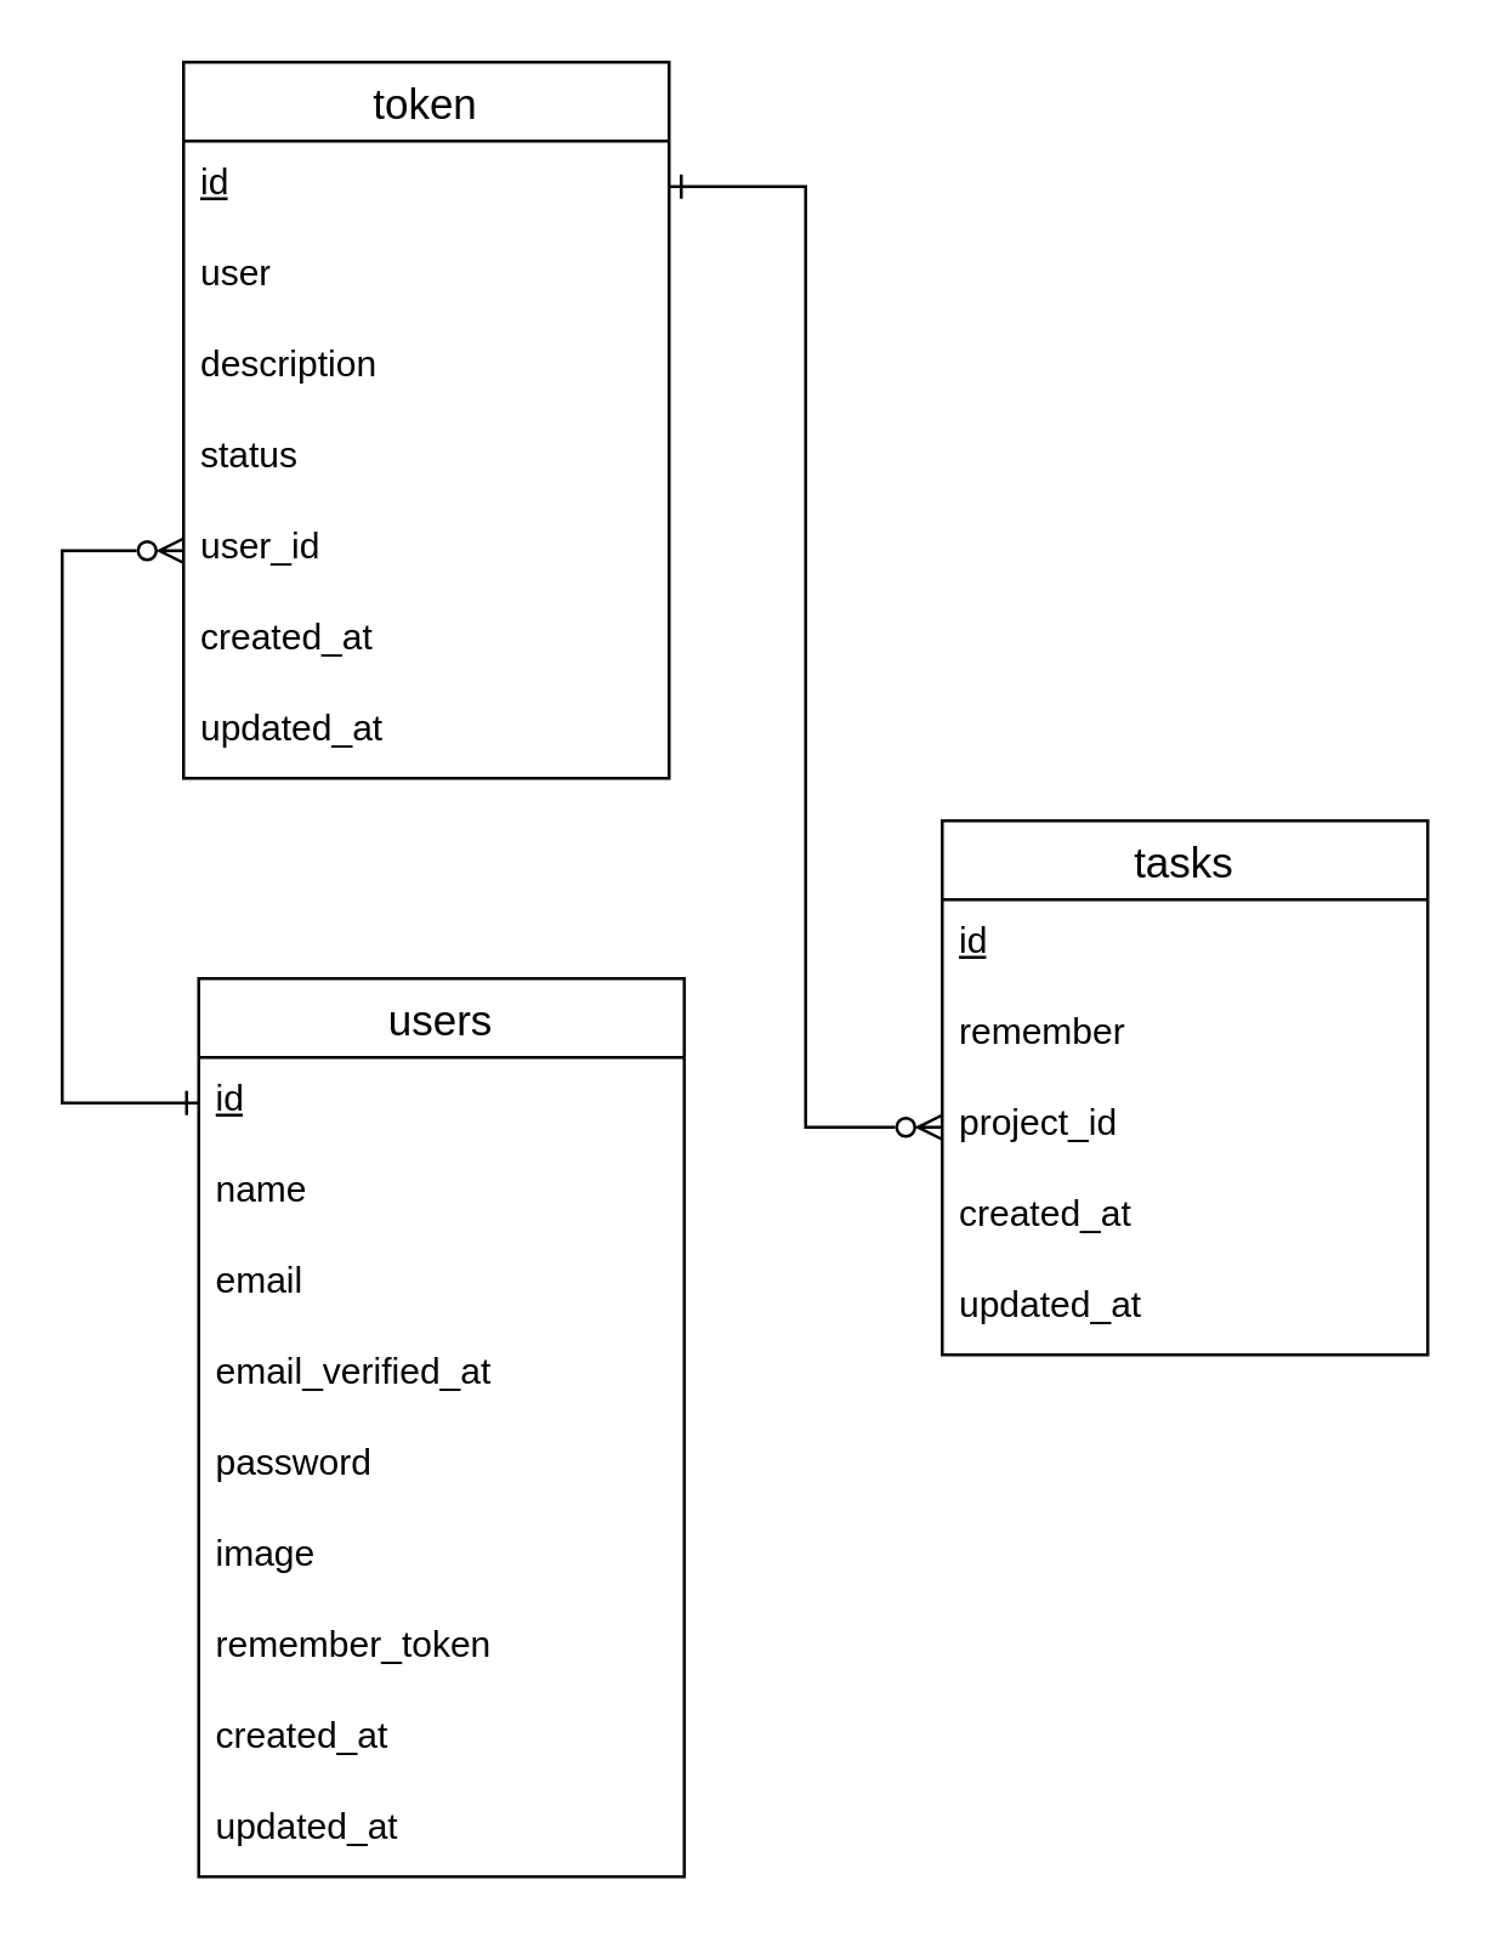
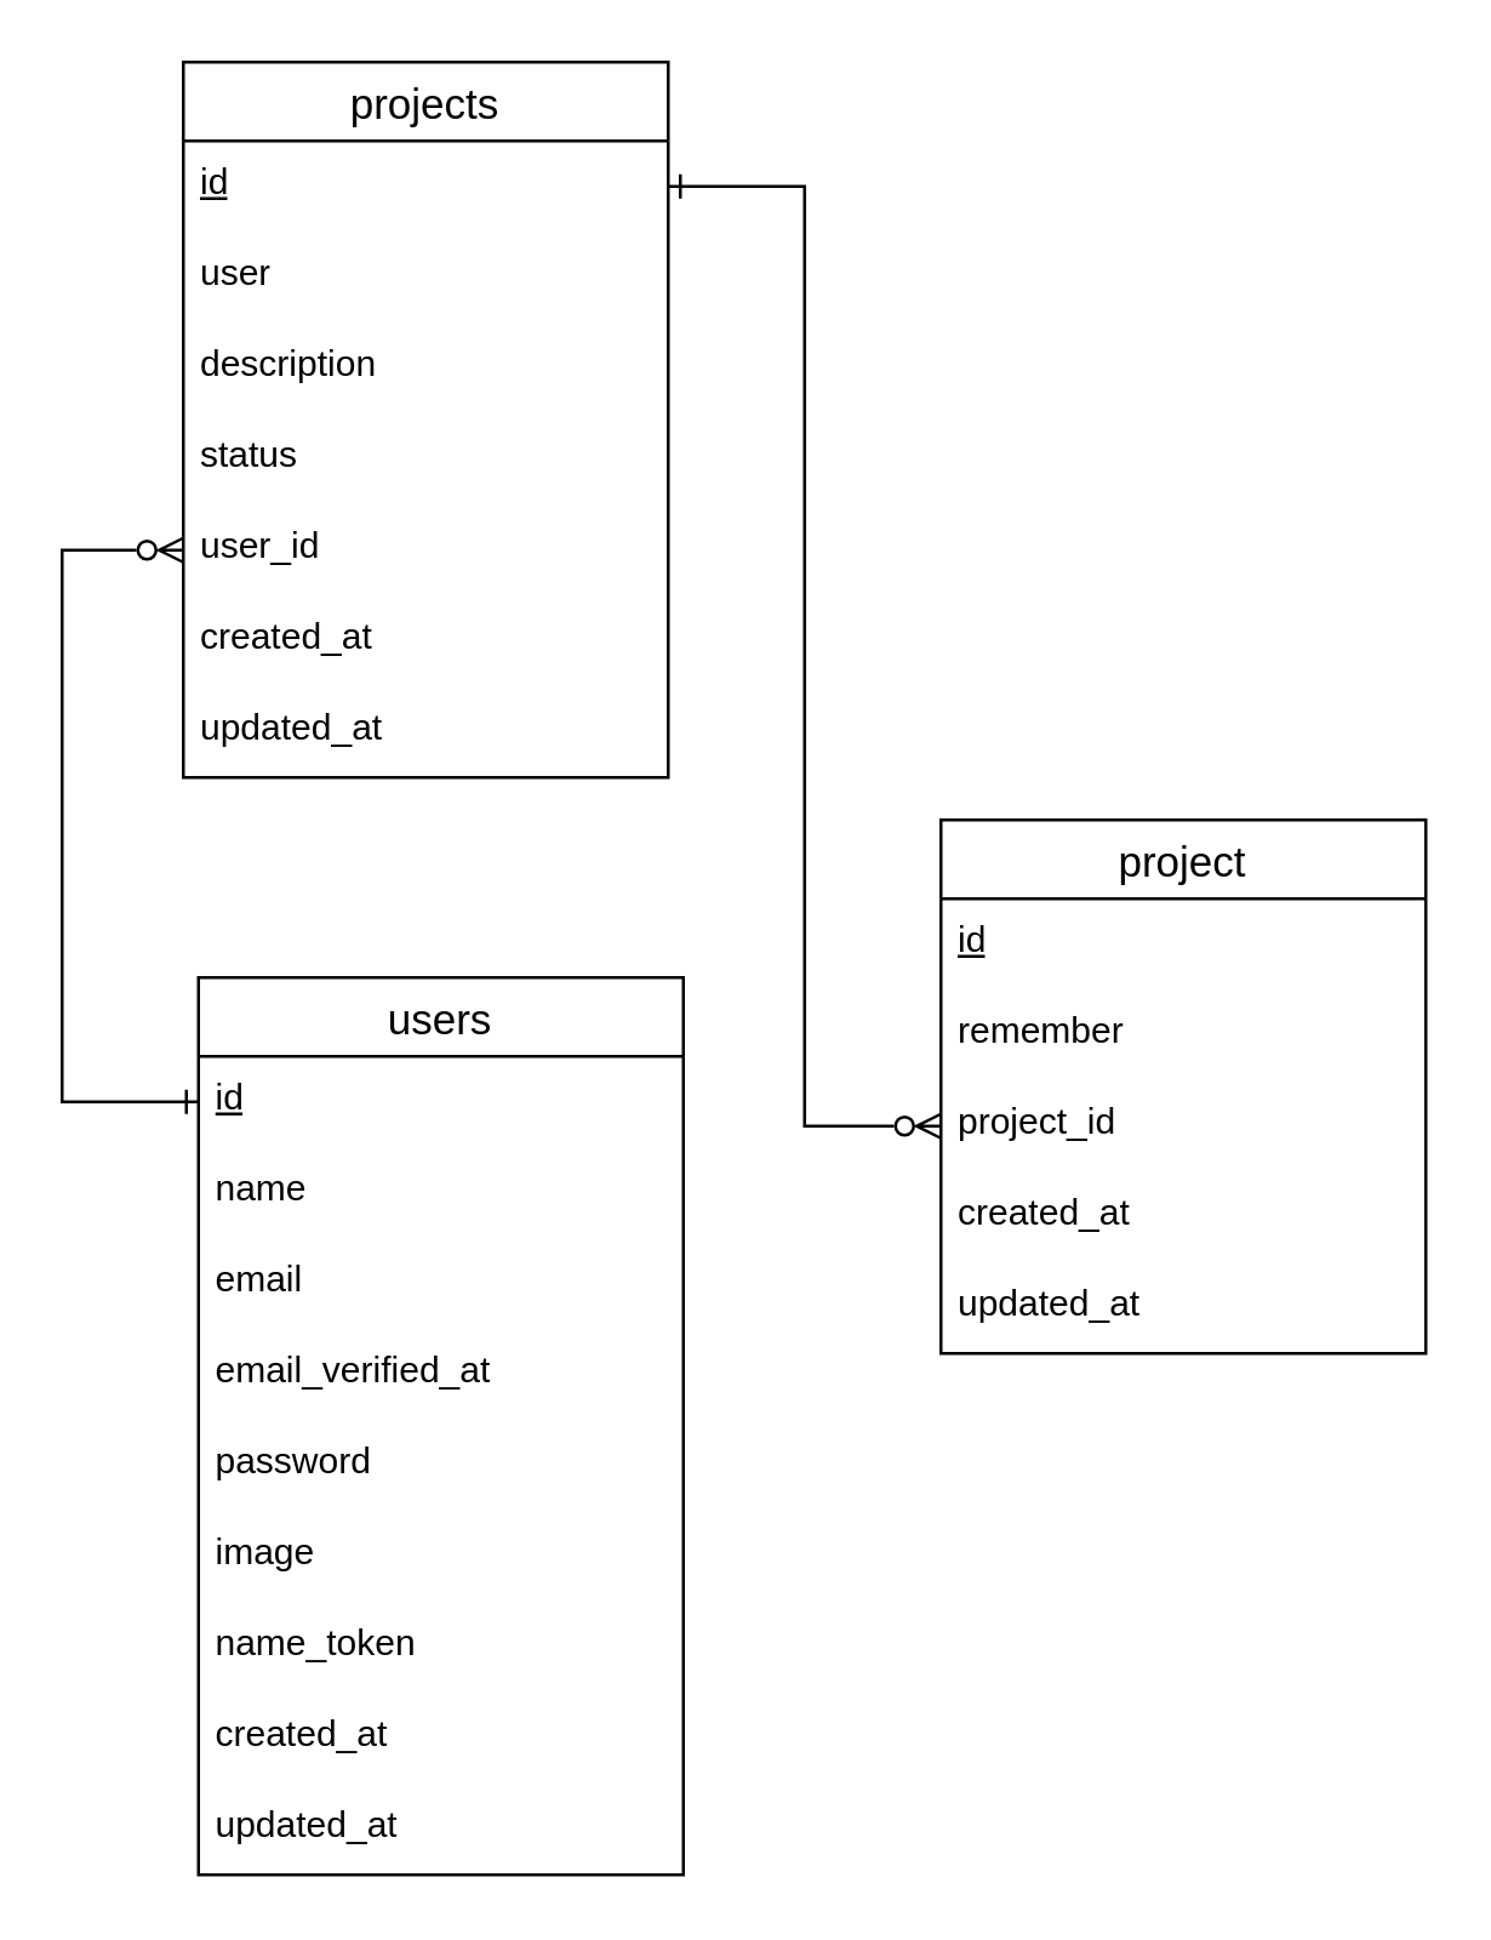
- <mxCell id="18" value="token" style="swimlane;fontStyle=0;childLayout=stackLayout;horizontal=1;startSize=26;horizontalStack=0;resizeParent=1;resizeParentMax=0;resizeLast=0;collapsible=1;marginBottom=0;align=center;fontSize=14;" vertex="1" parent="1"><mxGeometry x="60" y="20" width="160" height="236" as="geometry" /></mxCell>
+ <mxCell id="18" value="projects" style="swimlane;fontStyle=0;childLayout=stackLayout;horizontal=1;startSize=26;horizontalStack=0;resizeParent=1;resizeParentMax=0;resizeLast=0;collapsible=1;marginBottom=0;align=center;fontSize=14;" vertex="1" parent="1"><mxGeometry x="60" y="20" width="160" height="236" as="geometry" /></mxCell>
- <mxCell id="12" value="tasks" style="swimlane;fontStyle=0;childLayout=stackLayout;horizontal=1;startSize=26;horizontalStack=0;resizeParent=1;resizeParentMax=0;resizeLast=0;collapsible=1;marginBottom=0;align=center;fontSize=14;" vertex="1" parent="1"><mxGeometry x="310" y="270" width="160" height="176" as="geometry" /></mxCell>
+ <mxCell id="12" value="project" style="swimlane;fontStyle=0;childLayout=stackLayout;horizontal=1;startSize=26;horizontalStack=0;resizeParent=1;resizeParentMax=0;resizeLast=0;collapsible=1;marginBottom=0;align=center;fontSize=14;" vertex="1" parent="1"><mxGeometry x="310" y="270" width="160" height="176" as="geometry" /></mxCell>
- <mxCell id="9" value="remember_token" style="text;strokeColor=none;fillColor=none;spacingLeft=4;spacingRight=4;overflow=hidden;rotatable=0;points=[[0,0.5],[1,0.5]];portConstraint=eastwest;fontSize=12;whiteSpace=wrap;html=1;" vertex="1" parent="2"><mxGeometry y="206" width="160" height="30" as="geometry" /></mxCell>
+ <mxCell id="9" value="name_token" style="text;strokeColor=none;fillColor=none;spacingLeft=4;spacingRight=4;overflow=hidden;rotatable=0;points=[[0,0.5],[1,0.5]];portConstraint=eastwest;fontSize=12;whiteSpace=wrap;html=1;" vertex="1" parent="2"><mxGeometry y="206" width="160" height="30" as="geometry" /></mxCell>
